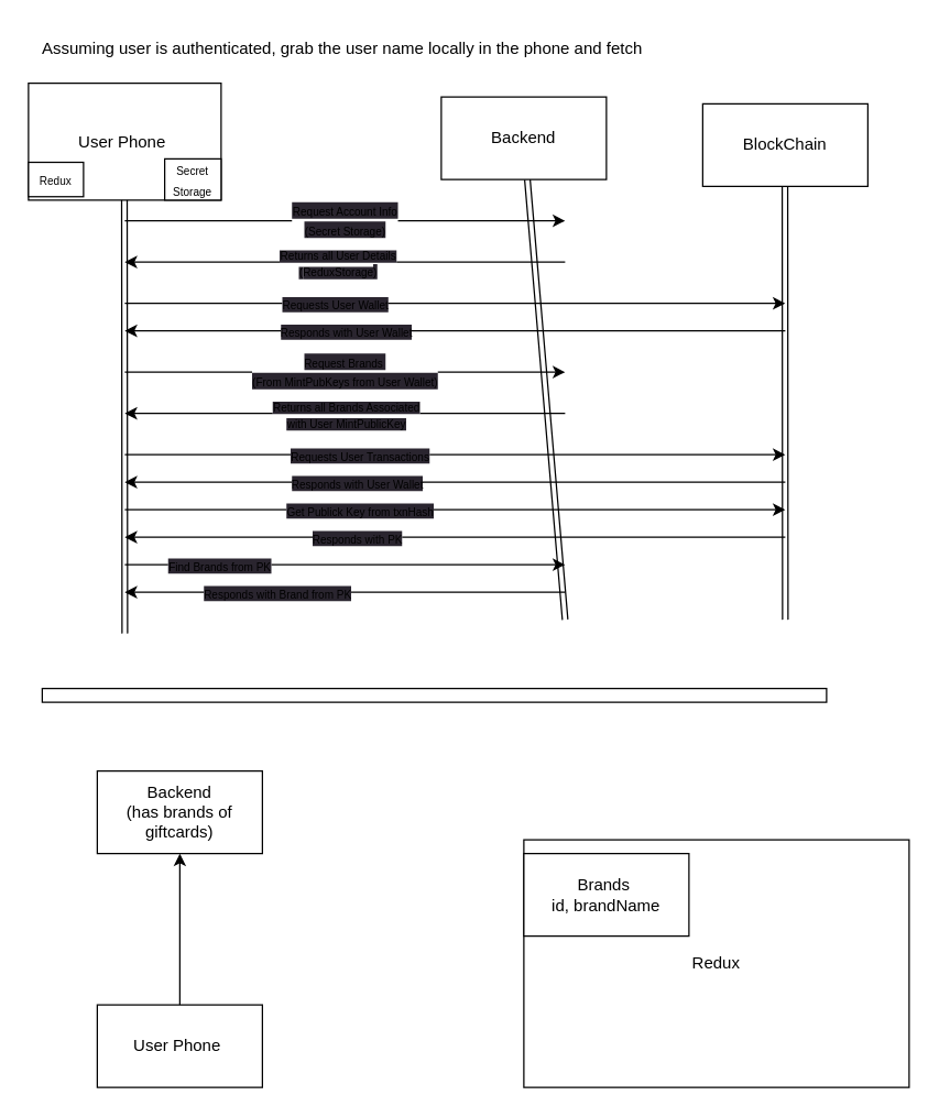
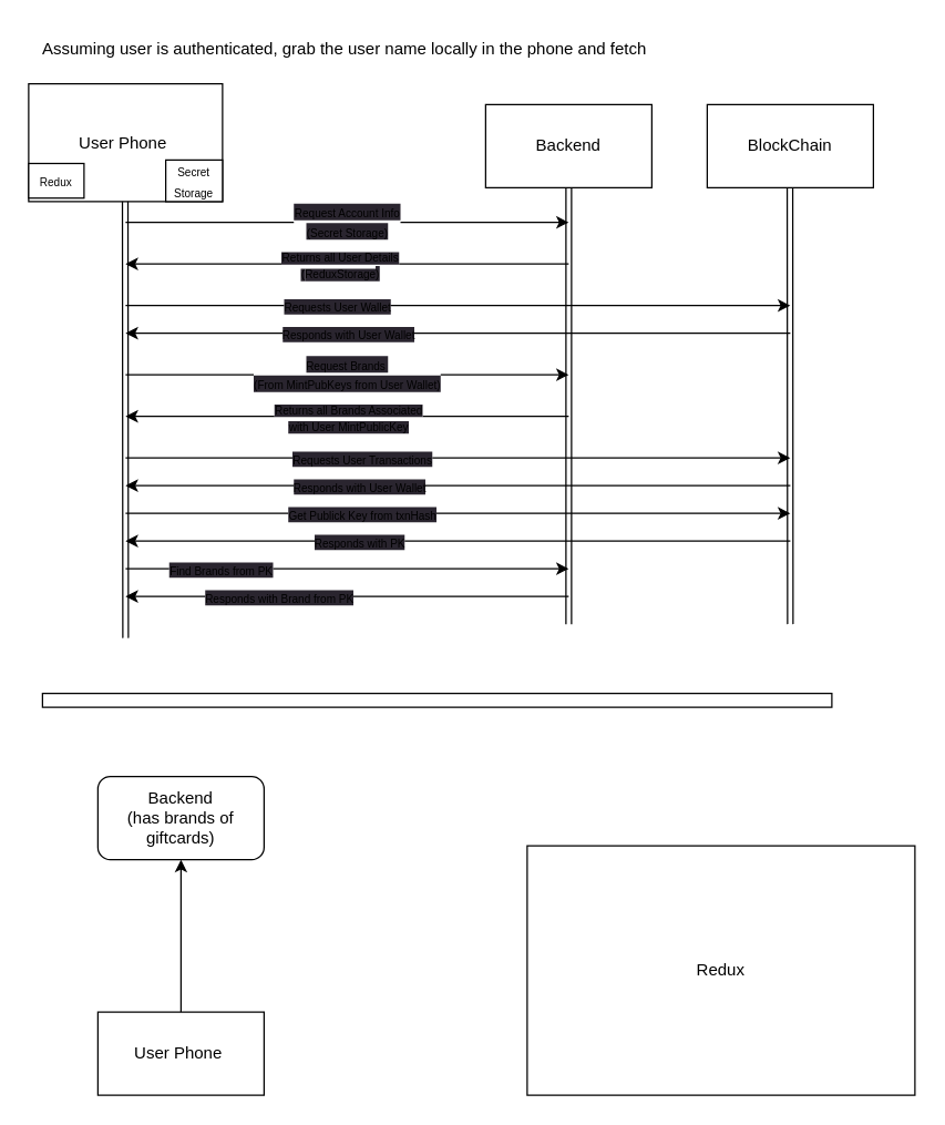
- <mxCell id="8" value="Backend&lt;br&gt;" style="whiteSpace=wrap;html=1;" parent="1" vertex="1"><mxGeometry x="320" y="70" width="120" height="60" as="geometry" /></mxCell>
+ <mxCell id="8" value="Backend&lt;br&gt;" style="whiteSpace=wrap;html=1;" parent="1" vertex="1"><mxGeometry x="350" y="75" width="120" height="60" as="geometry" /></mxCell>
- <mxCell id="15" value="Backend &lt;br&gt;(has brands of giftcards)" style="whiteSpace=wrap;html=1;" parent="1" vertex="1"><mxGeometry x="70" y="560" width="120" height="60" as="geometry" /></mxCell>
+ <mxCell id="15" value="Backend &lt;br&gt;(has brands of giftcards)" style="whiteSpace=wrap;html=1;rounded=1;" parent="1" vertex="1"><mxGeometry x="70" y="560" width="120" height="60" as="geometry" /></mxCell>
- <mxCell id="17" value="Brands&amp;nbsp;&lt;br&gt;id, brandName" style="whiteSpace=wrap;html=1;" parent="1" vertex="1"><mxGeometry x="380" y="620" width="120" height="60" as="geometry" /></mxCell>
